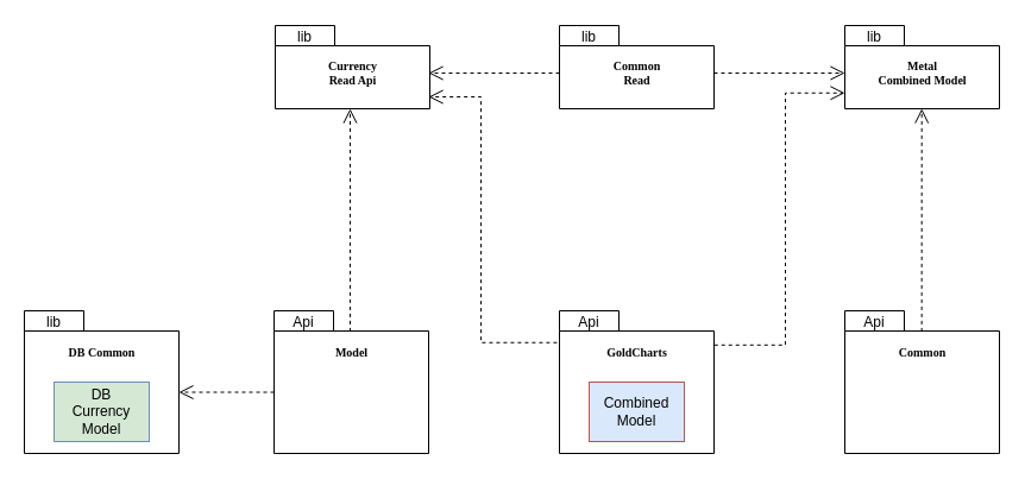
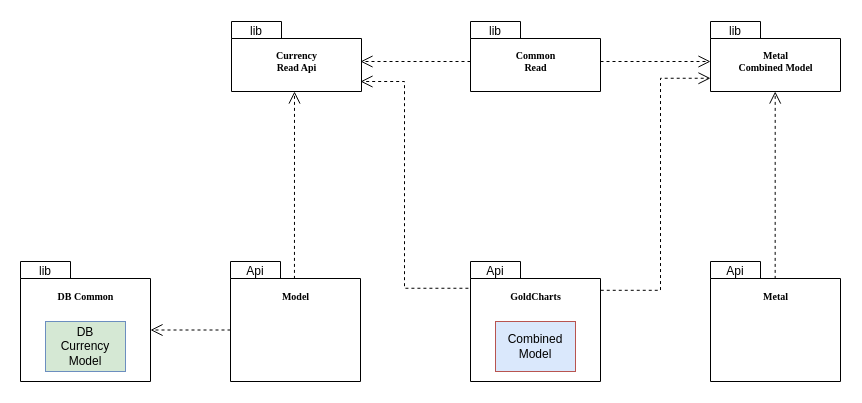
- <mxCell id="22" value="&lt;div&gt;Common&lt;/div&gt;&lt;div&gt;&lt;br&gt;&lt;/div&gt;&lt;div&gt;&lt;br&gt;&lt;/div&gt;&lt;div&gt;&lt;br&gt;&lt;/div&gt;&lt;div&gt;&lt;br&gt;&lt;/div&gt;&lt;div&gt;&lt;br&gt;&lt;/div&gt;" style="shape=folder;fontStyle=1;spacingTop=10;tabWidth=50;tabHeight=17;tabPosition=left;html=1;rounded=0;shadow=0;comic=0;labelBackgroundColor=none;strokeWidth=1;fontFamily=Verdana;fontSize=10;align=center;" vertex="1" parent="21"><mxGeometry width="130" height="120" as="geometry" /></mxCell>
+ <mxCell id="22" value="&lt;div&gt;Metal&lt;/div&gt;&lt;div&gt;&lt;br&gt;&lt;/div&gt;&lt;div&gt;&lt;br&gt;&lt;/div&gt;&lt;div&gt;&lt;br&gt;&lt;/div&gt;&lt;div&gt;&lt;br&gt;&lt;/div&gt;&lt;div&gt;&lt;br&gt;&lt;/div&gt;" style="shape=folder;fontStyle=1;spacingTop=10;tabWidth=50;tabHeight=17;tabPosition=left;html=1;rounded=0;shadow=0;comic=0;labelBackgroundColor=none;strokeWidth=1;fontFamily=Verdana;fontSize=10;align=center;" vertex="1" parent="21"><mxGeometry width="130" height="120" as="geometry" /></mxCell>
